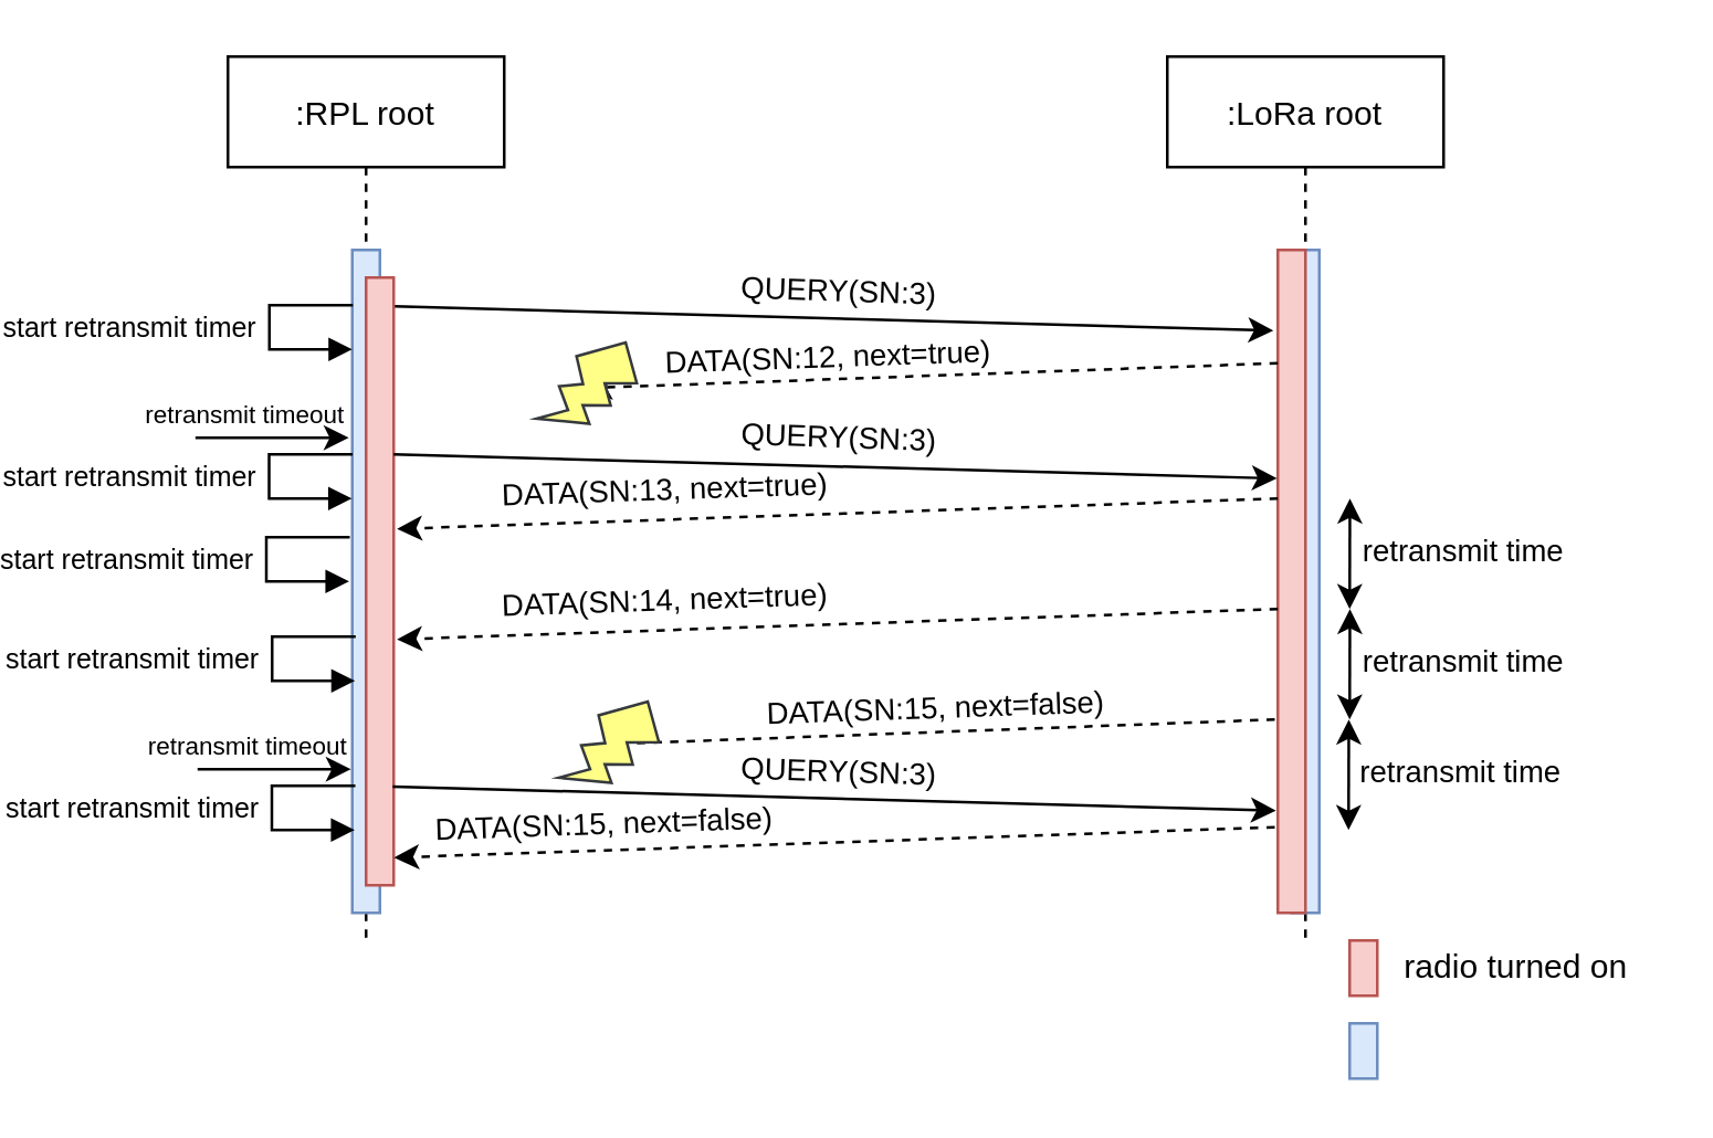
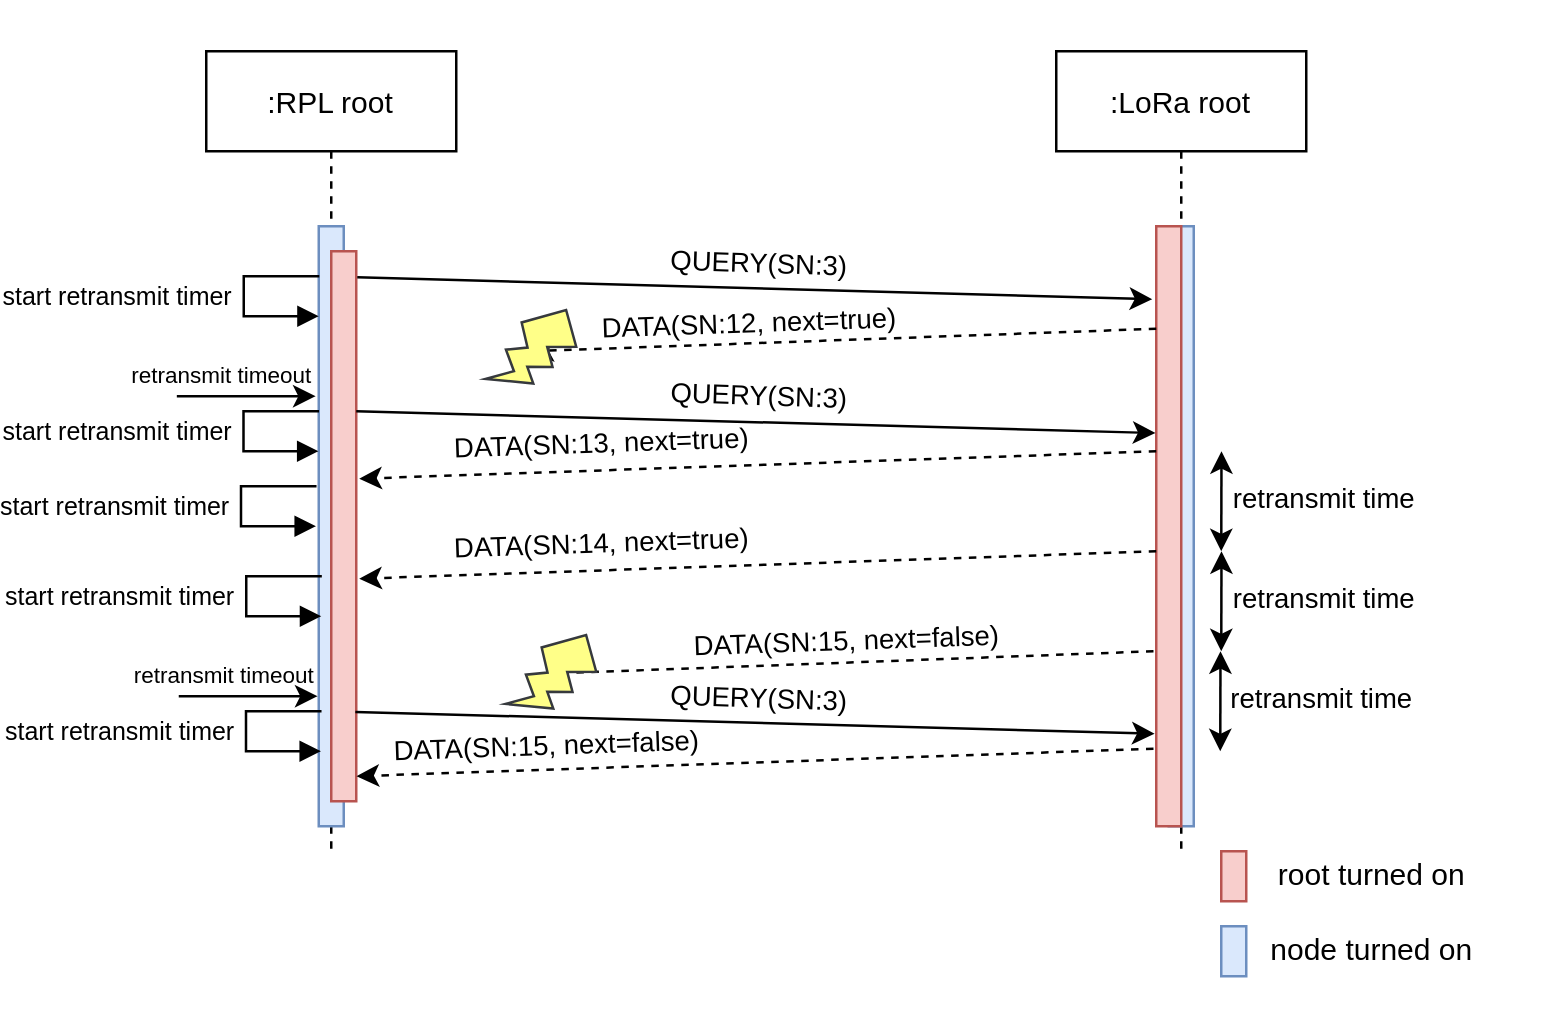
- <mxCell id="23" value="radio turned on" style="text;html=1;align=center;verticalAlign=middle;resizable=0;points=[];autosize=1;strokeColor=none;" parent="20" vertex="1"><mxGeometry x="10" width="100" height="20" as="geometry" /></mxCell>
+ <mxCell id="23" value="root turned on" style="text;html=1;align=center;verticalAlign=middle;resizable=0;points=[];autosize=1;strokeColor=none;" parent="20" vertex="1"><mxGeometry x="10" width="100" height="20" as="geometry" /></mxCell>
+ <mxCell id="24" value="node turned on" style="text;html=1;align=center;verticalAlign=middle;resizable=0;points=[];autosize=1;strokeColor=none;" parent="20" vertex="1"><mxGeometry x="10" y="30" width="100" height="20" as="geometry" /></mxCell>
